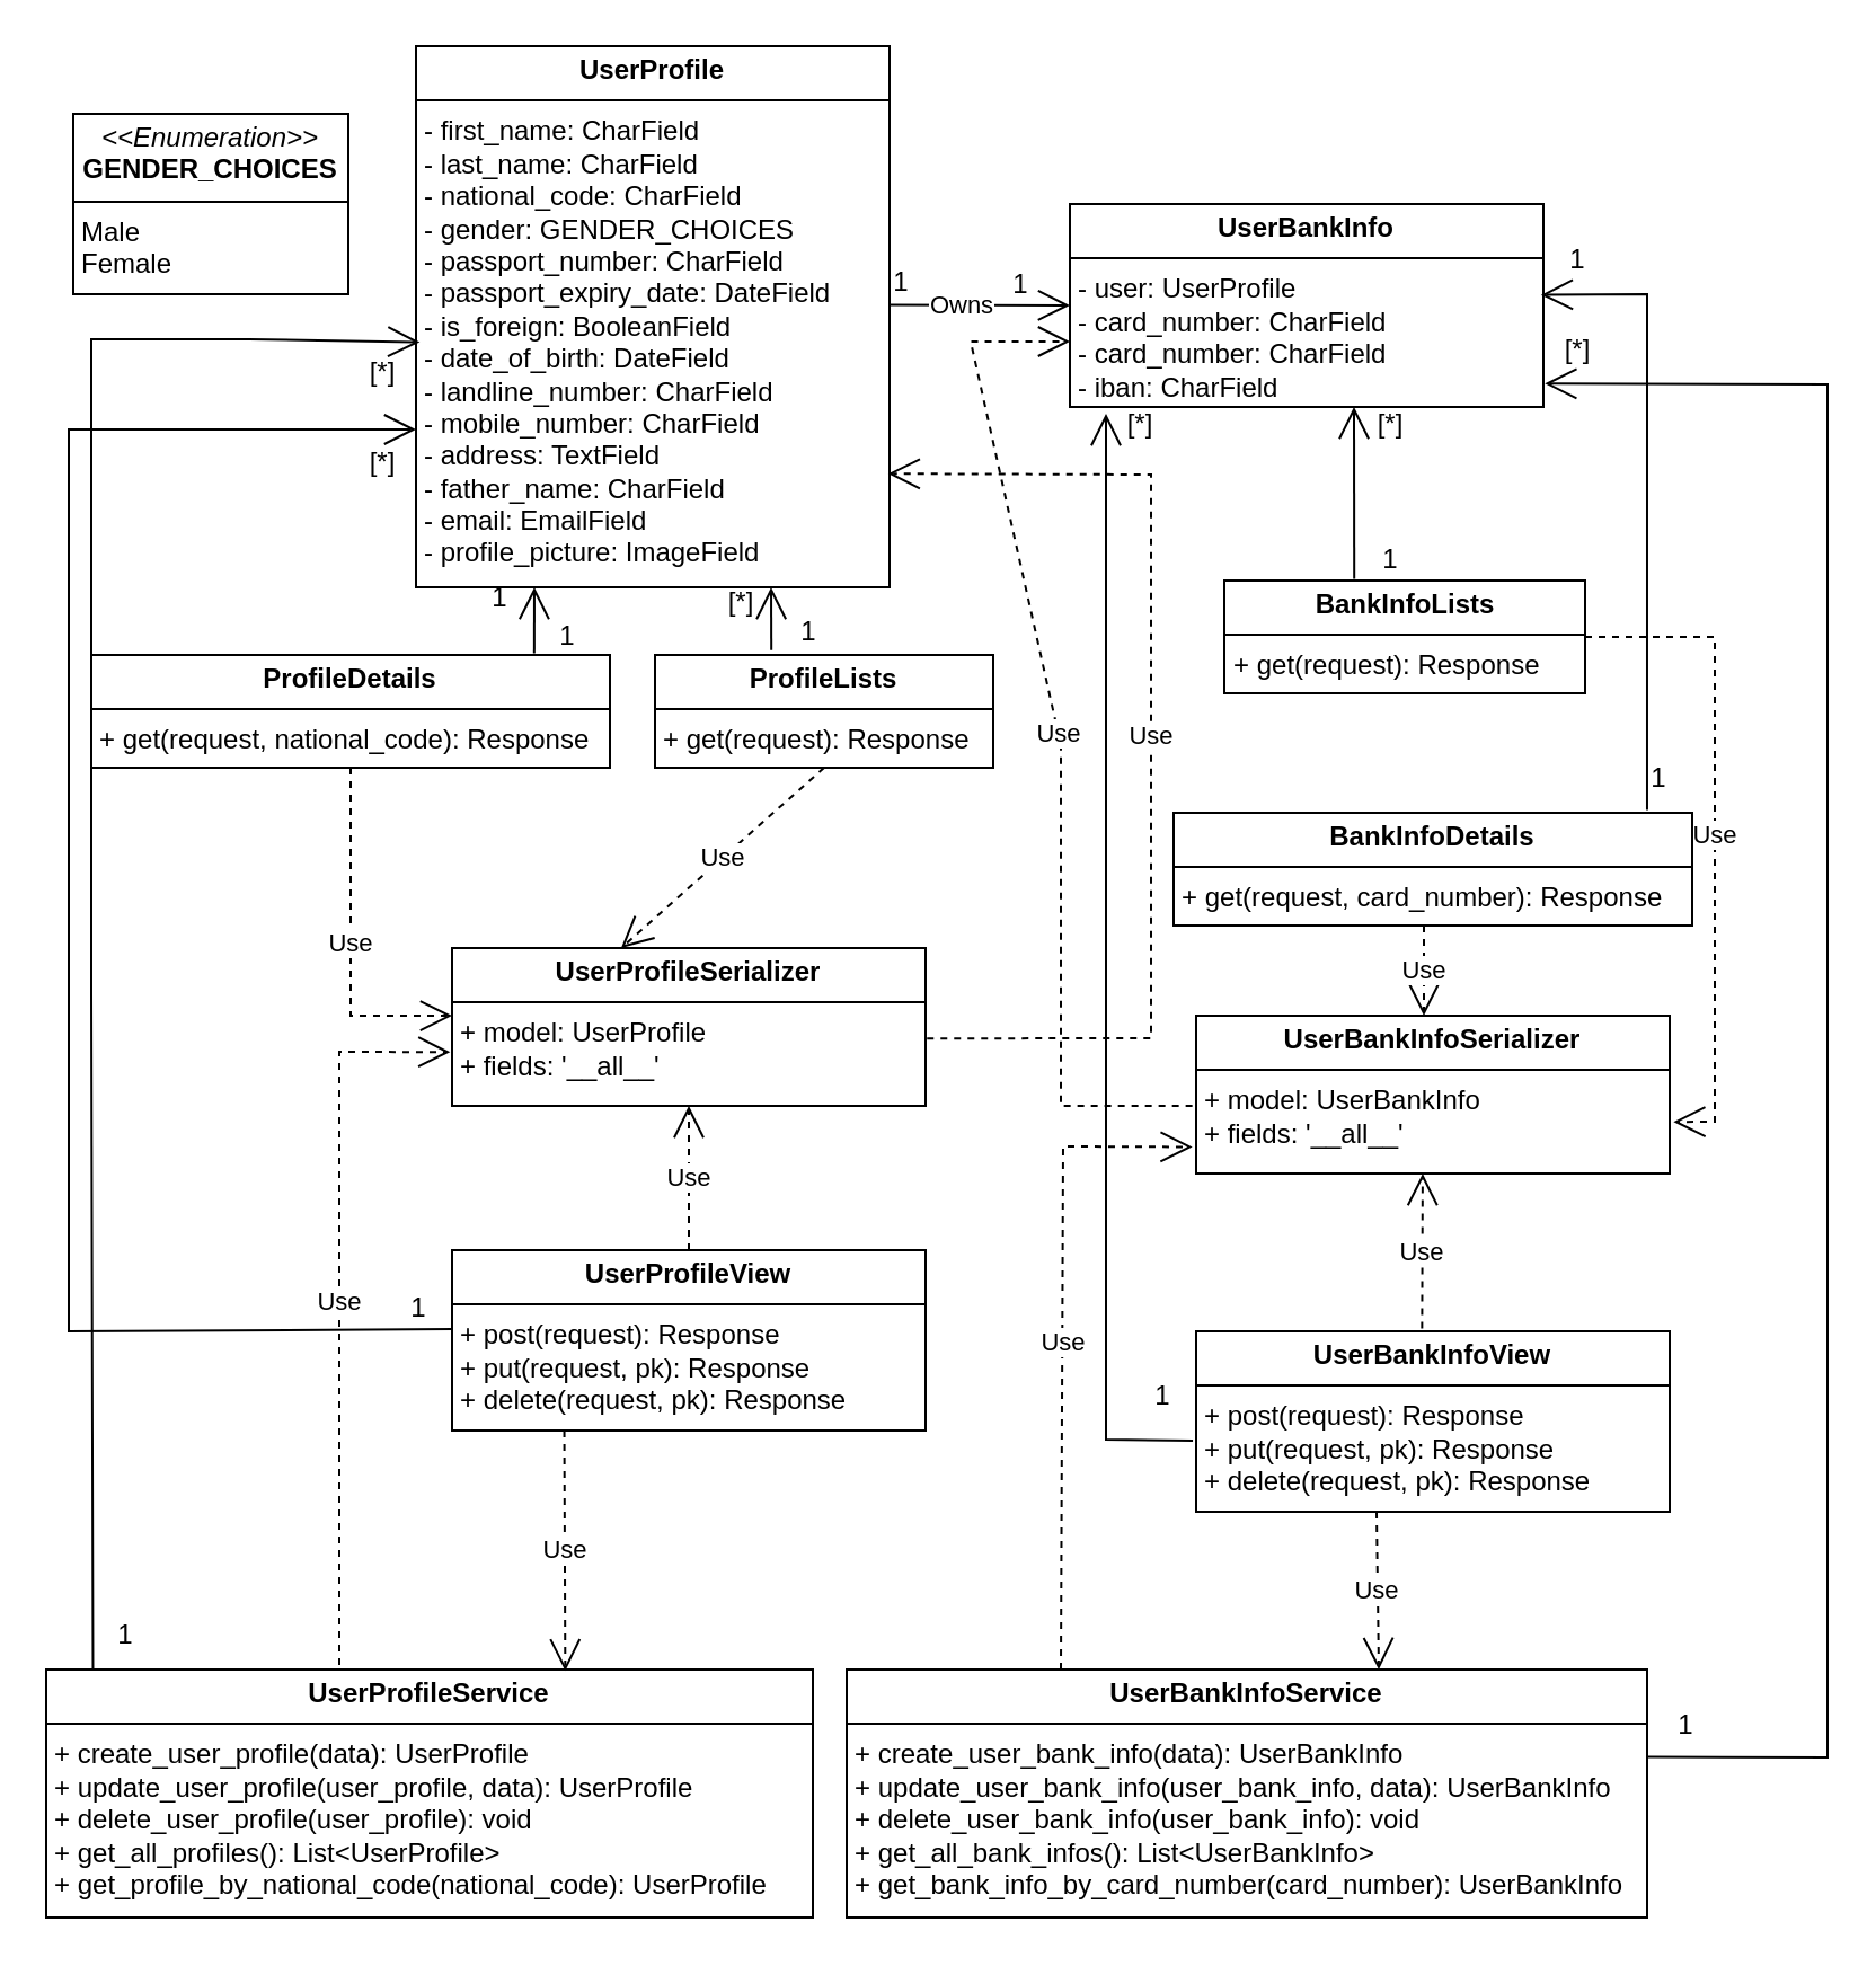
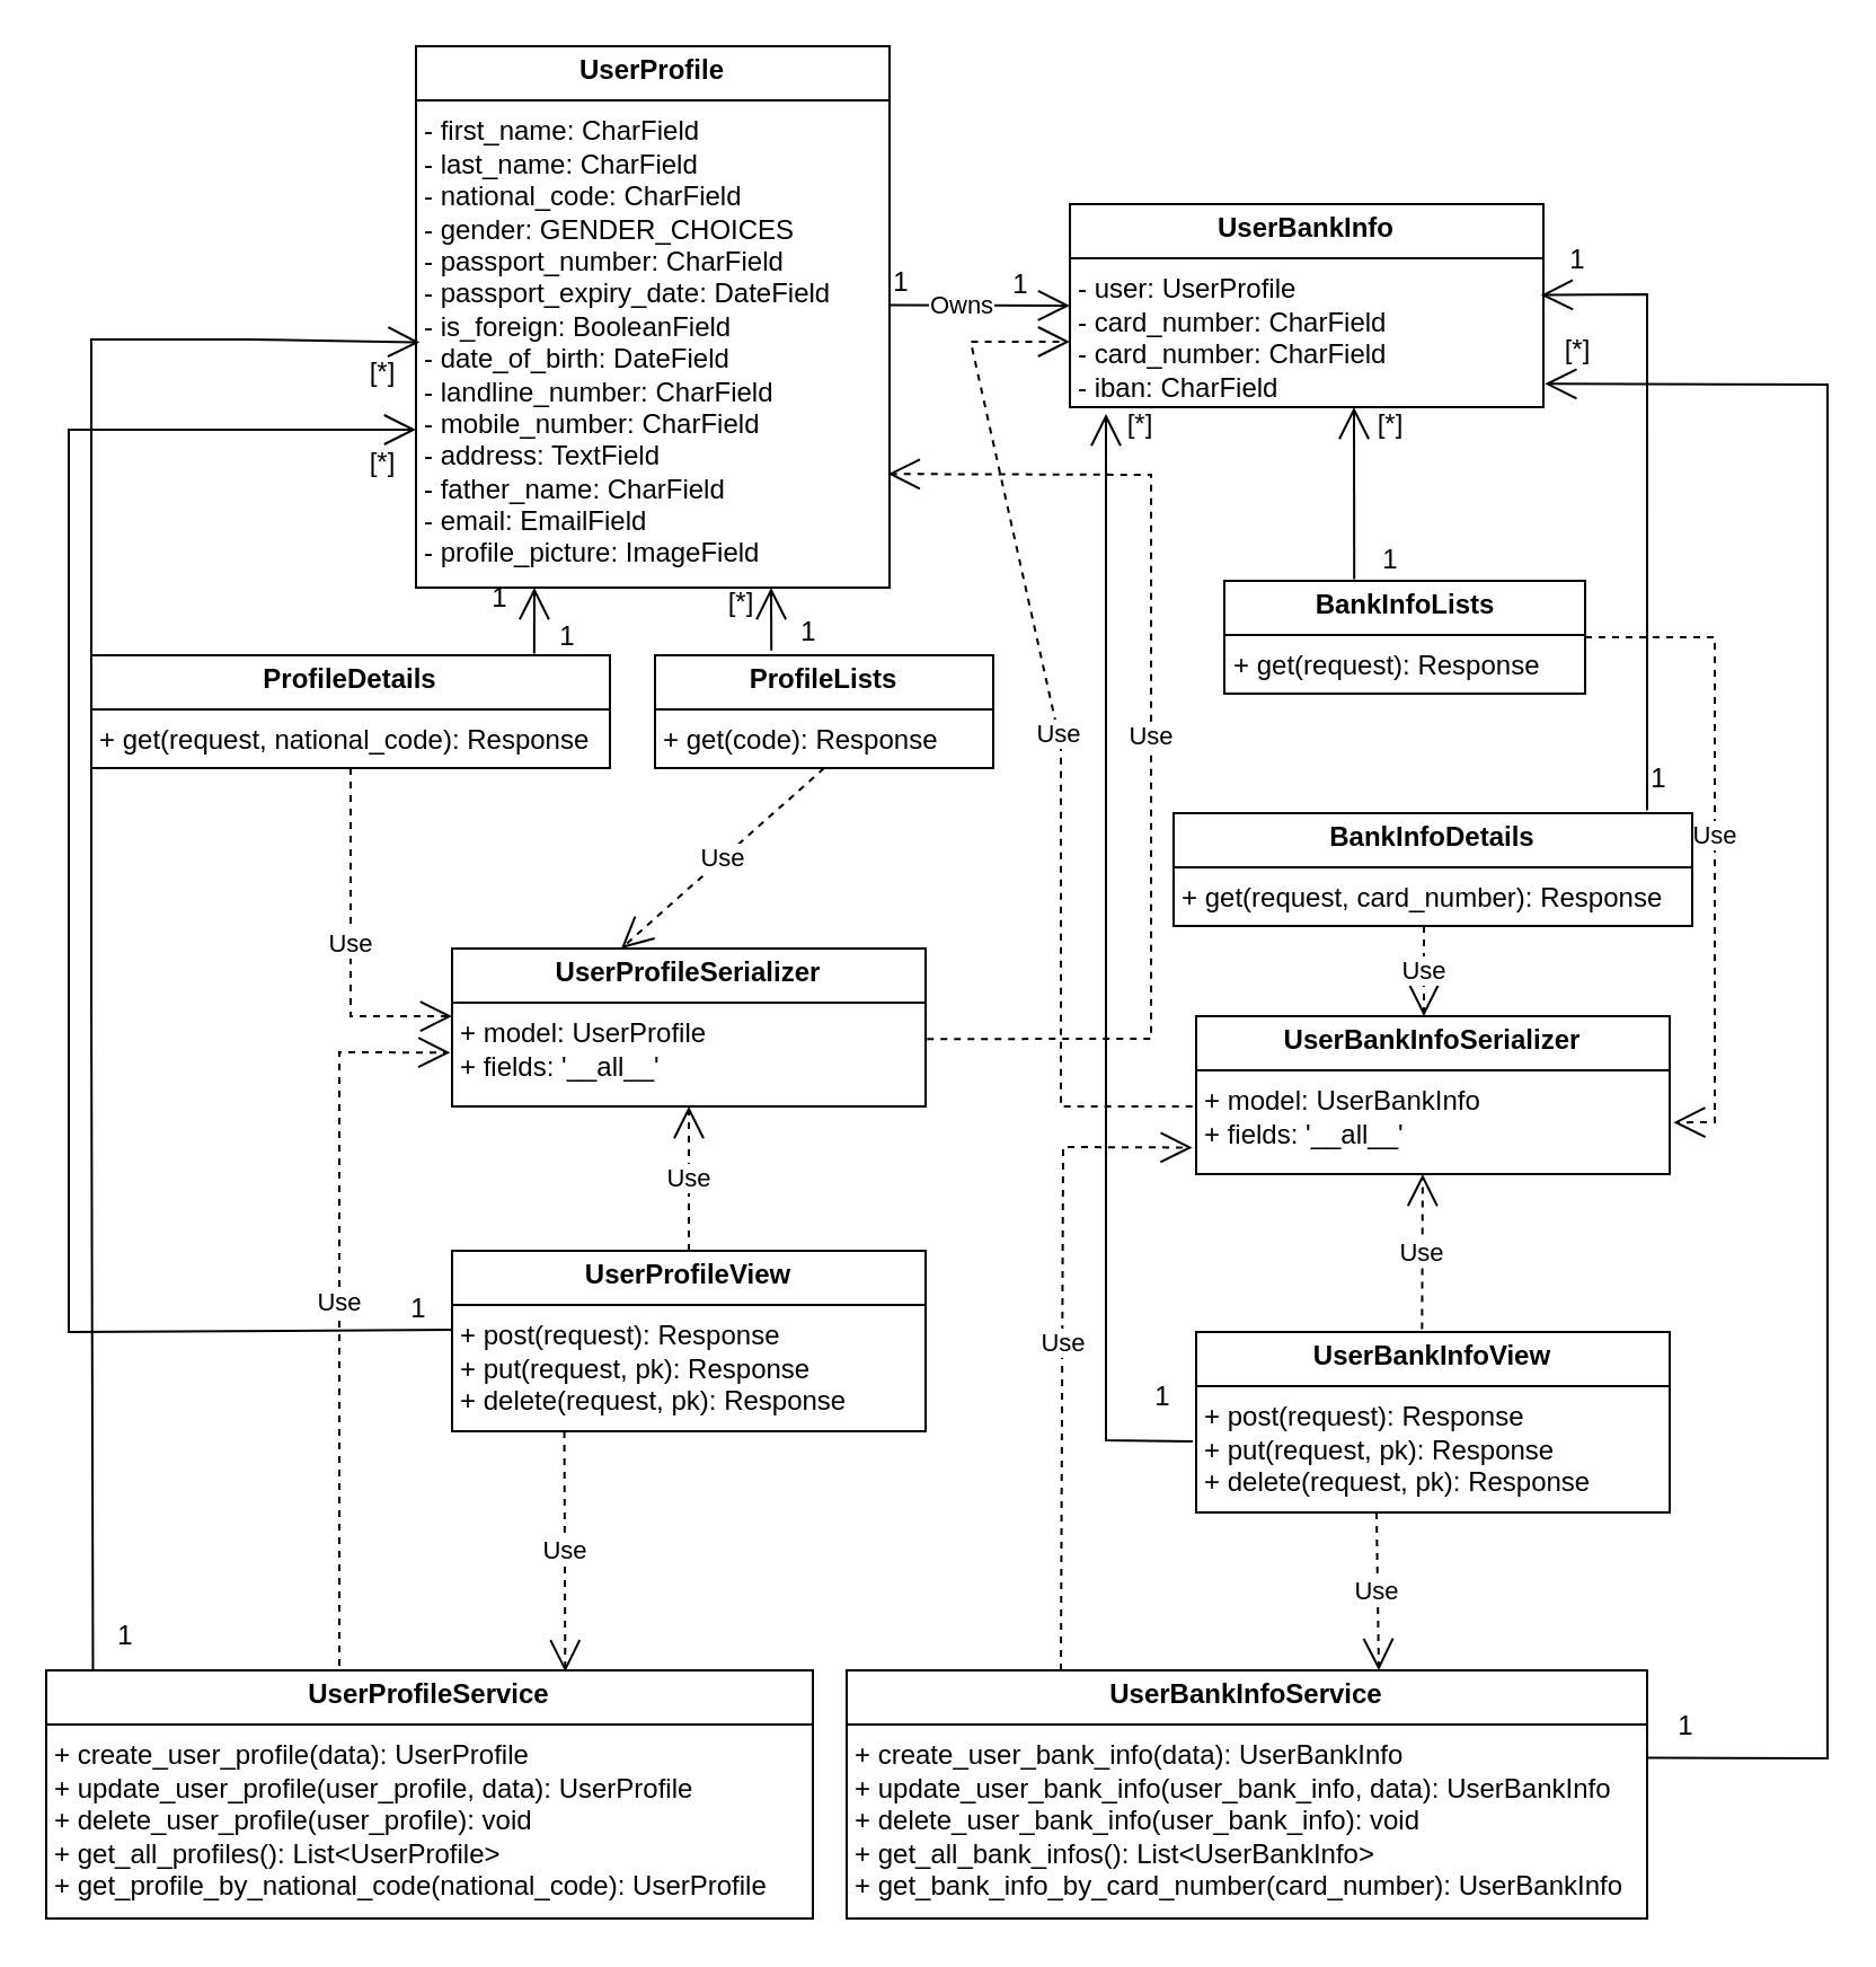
- <mxCell id="3" value="&lt;p style=&quot;margin:0px;margin-top:4px;text-align:center;&quot;&gt;&lt;i&gt;&amp;lt;&amp;lt;Enumeration&amp;gt;&amp;gt;&lt;/i&gt;&lt;br&gt;&lt;b&gt;GENDER_CHOICES&lt;/b&gt;&lt;/p&gt;&lt;hr size=&quot;1&quot; style=&quot;border-style:solid;&quot;&gt;&lt;p style=&quot;margin:0px;margin-left:4px;&quot;&gt;Male&lt;br&gt;Female&lt;/p&gt;" style="verticalAlign=top;align=left;overflow=fill;html=1;whiteSpace=wrap;" parent="1" vertex="1"><mxGeometry x="32" y="50" width="122" height="80" as="geometry" /></mxCell>
- <mxCell id="11" value="&lt;p style=&quot;margin:0px;margin-top:4px;text-align:center;&quot;&gt;&lt;b&gt;ProfileLists&lt;/b&gt;&lt;/p&gt;&lt;hr size=&quot;1&quot; style=&quot;border-style:solid;&quot;&gt;&lt;p style=&quot;margin:0px;margin-left:4px;&quot;&gt;+ get(request): Response&lt;/p&gt;" style="verticalAlign=top;align=left;overflow=fill;html=1;whiteSpace=wrap;" parent="1" vertex="1"><mxGeometry x="290" y="290" width="150" height="50" as="geometry" /></mxCell>
+ <mxCell id="11" value="&lt;p style=&quot;margin:0px;margin-top:4px;text-align:center;&quot;&gt;&lt;b&gt;ProfileLists&lt;/b&gt;&lt;/p&gt;&lt;hr size=&quot;1&quot; style=&quot;border-style:solid;&quot;&gt;&lt;p style=&quot;margin:0px;margin-left:4px;&quot;&gt;+ get(code): Response&lt;/p&gt;" style="verticalAlign=top;align=left;overflow=fill;html=1;whiteSpace=wrap;" parent="1" vertex="1"><mxGeometry x="290" y="290" width="150" height="50" as="geometry" /></mxCell>
